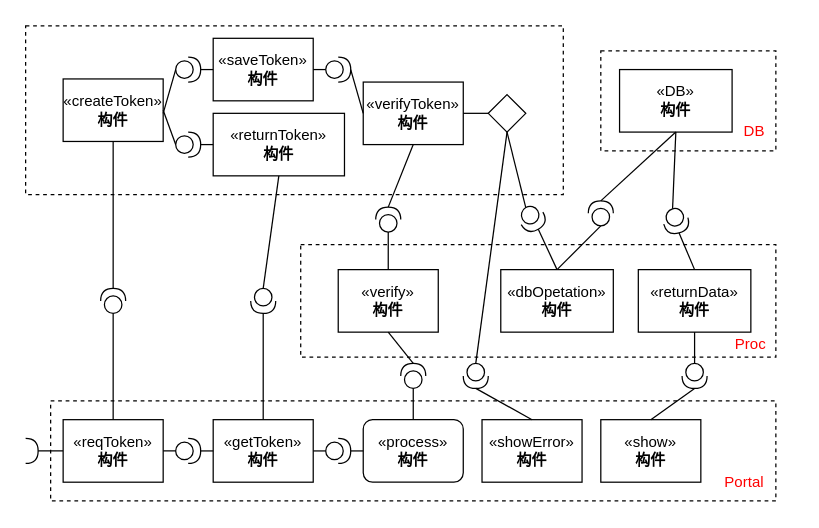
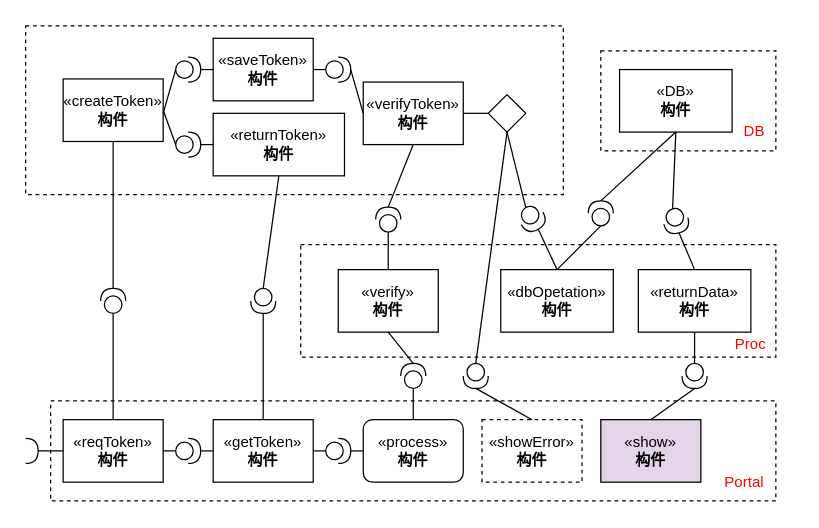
- <mxCell id="40" value="«showError»&lt;br&gt;&lt;b&gt;构件&lt;/b&gt;" style="html=1;dropTarget=0;whiteSpace=wrap;" parent="1" vertex="1"><mxGeometry x="385" y="335" width="80" height="50" as="geometry" /></mxCell>
+ <mxCell id="40" value="«showError»&lt;br&gt;&lt;b&gt;构件&lt;/b&gt;" style="html=1;dropTarget=0;whiteSpace=wrap;dashed=1;" parent="1" vertex="1"><mxGeometry x="385" y="335" width="80" height="50" as="geometry" /></mxCell>
- <mxCell id="60" value="«show»&lt;br&gt;&lt;b&gt;构件&lt;/b&gt;" style="html=1;dropTarget=0;whiteSpace=wrap;" parent="1" vertex="1"><mxGeometry x="480" y="335" width="80" height="50" as="geometry" /></mxCell>
+ <mxCell id="60" value="«show»&lt;br&gt;&lt;b&gt;构件&lt;/b&gt;" style="html=1;dropTarget=0;whiteSpace=wrap;fillColor=#e1d5e7;" parent="1" vertex="1"><mxGeometry x="480" y="335" width="80" height="50" as="geometry" /></mxCell>
